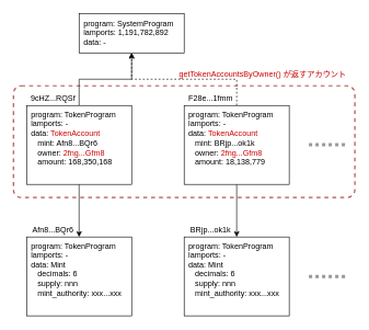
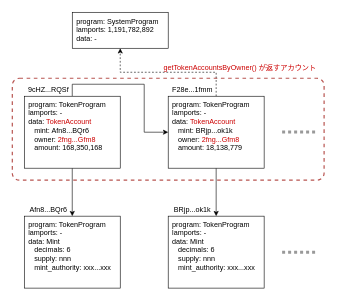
- <mxCell id="5" style="edgeStyle=orthogonalEdgeStyle;rounded=0;orthogonalLoop=1;jettySize=auto;html=1;exitX=0.5;exitY=0;exitDx=0;exitDy=0;entryX=0.5;entryY=1;entryDx=0;entryDy=0;" parent="1" source="6" target="3" edge="1"><mxGeometry relative="1" as="geometry" /></mxCell>
+ <mxCell id="5" style="edgeStyle=orthogonalEdgeStyle;rounded=0;orthogonalLoop=1;jettySize=auto;html=1;exitX=0.5;exitY=0;exitDx=0;exitDy=0;" parent="1" source="6" target="12" edge="1"><mxGeometry relative="1" as="geometry" /></mxCell>
